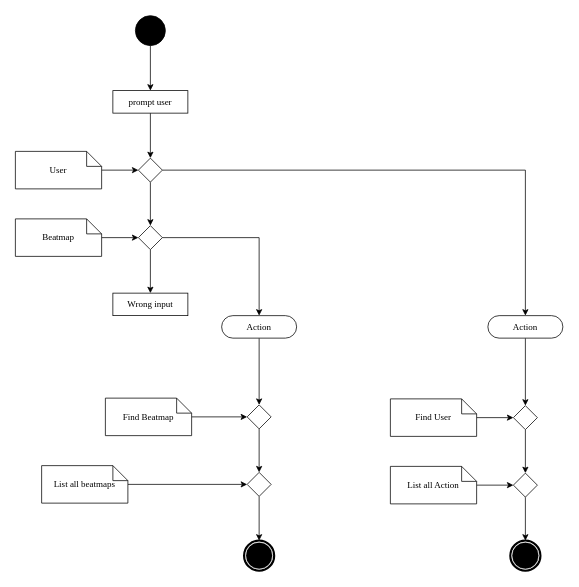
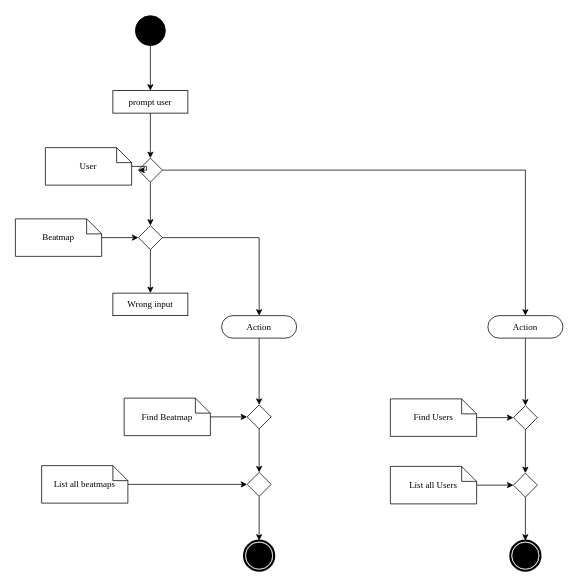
- <mxCell id="13" value="User" style="shape=note;whiteSpace=wrap;html=1;rounded=0;shadow=0;comic=0;labelBackgroundColor=none;strokeWidth=1;fontFamily=Verdana;fontSize=12;align=center;size=20;" vertex="1" parent="1"><mxGeometry x="20" y="201" width="115" height="50" as="geometry" /></mxCell>
+ <mxCell id="13" value="User" style="shape=note;whiteSpace=wrap;html=1;rounded=0;shadow=0;comic=0;labelBackgroundColor=none;strokeWidth=1;fontFamily=Verdana;fontSize=12;align=center;size=20;" vertex="1" parent="1"><mxGeometry x="60" y="196" width="115" height="50" as="geometry" /></mxCell>
- <mxCell id="26" value="Find Beatmap" style="shape=note;whiteSpace=wrap;html=1;rounded=0;shadow=0;comic=0;labelBackgroundColor=none;strokeWidth=1;fontFamily=Verdana;fontSize=12;align=center;size=20;" vertex="1" parent="1"><mxGeometry x="140" y="530" width="115" height="50" as="geometry" /></mxCell>
+ <mxCell id="26" value="Find Beatmap" style="shape=note;whiteSpace=wrap;html=1;rounded=0;shadow=0;comic=0;labelBackgroundColor=none;strokeWidth=1;fontFamily=Verdana;fontSize=12;align=center;size=20;" vertex="1" parent="1"><mxGeometry x="165" y="530" width="115" height="50" as="geometry" /></mxCell>
- <mxCell id="34" value="Find User" style="shape=note;whiteSpace=wrap;html=1;rounded=0;shadow=0;comic=0;labelBackgroundColor=none;strokeWidth=1;fontFamily=Verdana;fontSize=12;align=center;size=20;" vertex="1" parent="1"><mxGeometry x="520" y="531" width="115" height="50" as="geometry" /></mxCell>
+ <mxCell id="34" value="Find Users" style="shape=note;whiteSpace=wrap;html=1;rounded=0;shadow=0;comic=0;labelBackgroundColor=none;strokeWidth=1;fontFamily=Verdana;fontSize=12;align=center;size=20;" vertex="1" parent="1"><mxGeometry x="520" y="531" width="115" height="50" as="geometry" /></mxCell>
- <mxCell id="36" value="List all Action" style="shape=note;whiteSpace=wrap;html=1;rounded=0;shadow=0;comic=0;labelBackgroundColor=none;strokeWidth=1;fontFamily=Verdana;fontSize=12;align=center;size=20;" vertex="1" parent="1"><mxGeometry x="520" y="621" width="115" height="50" as="geometry" /></mxCell>
+ <mxCell id="36" value="List all Users" style="shape=note;whiteSpace=wrap;html=1;rounded=0;shadow=0;comic=0;labelBackgroundColor=none;strokeWidth=1;fontFamily=Verdana;fontSize=12;align=center;size=20;" vertex="1" parent="1"><mxGeometry x="520" y="621" width="115" height="50" as="geometry" /></mxCell>
